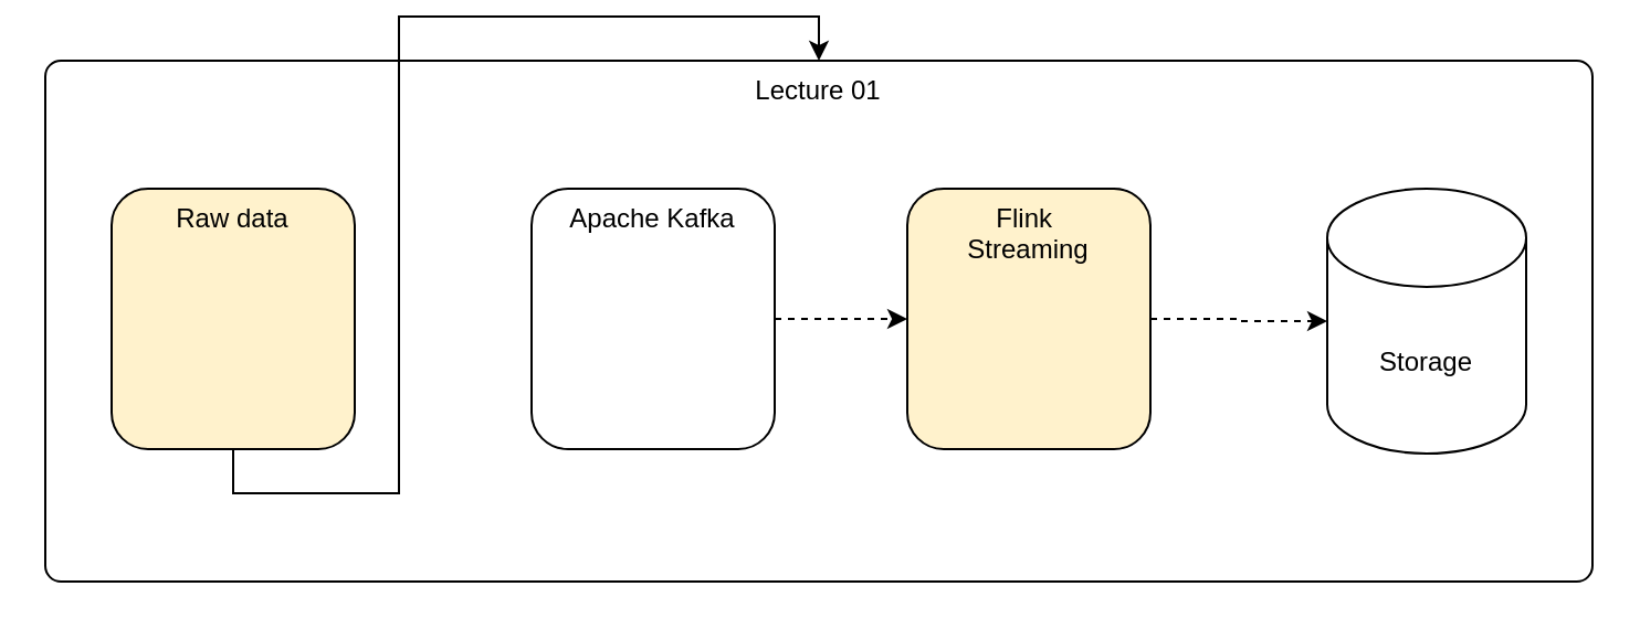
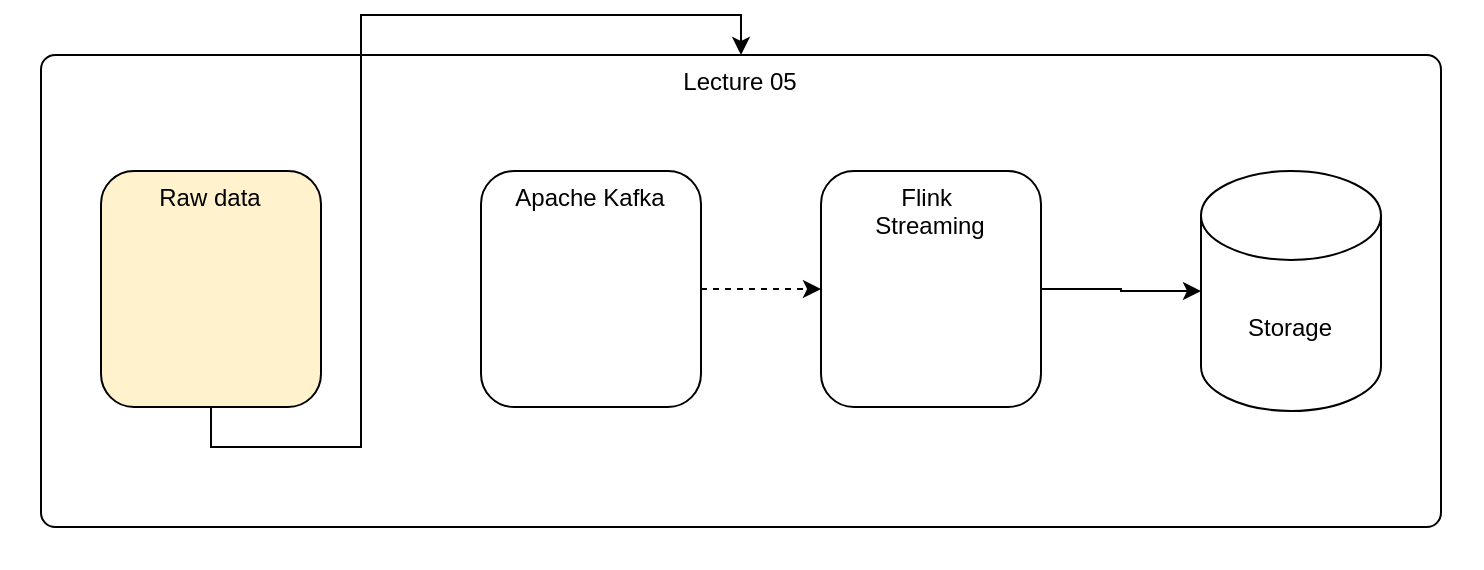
- <mxCell id="2" value="Lecture 01" style="rounded=1;whiteSpace=wrap;html=1;arcSize=3;verticalAlign=top;" parent="1" vertex="1"><mxGeometry x="20" y="20" width="700" height="236" as="geometry" /></mxCell>
+ <mxCell id="2" value="Lecture 05" style="rounded=1;whiteSpace=wrap;html=1;arcSize=3;verticalAlign=top;" parent="1" vertex="1"><mxGeometry x="20" y="20" width="700" height="236" as="geometry" /></mxCell>
- <mxCell id="4" value="Flink&amp;nbsp;&lt;div&gt;Streaming&lt;/div&gt;" style="rounded=1;whiteSpace=wrap;html=1;verticalAlign=top;fillColor=#fff2cc;" parent="1" vertex="1"><mxGeometry x="410" y="78" width="110" height="118" as="geometry" /></mxCell>
+ <mxCell id="4" value="Flink&amp;nbsp;&lt;div&gt;Streaming&lt;/div&gt;" style="rounded=1;whiteSpace=wrap;html=1;verticalAlign=top;" parent="1" vertex="1"><mxGeometry x="410" y="78" width="110" height="118" as="geometry" /></mxCell>
- <mxCell id="3" style="edgeStyle=orthogonalEdgeStyle;rounded=0;orthogonalLoop=1;jettySize=auto;html=1;dashed=1;" parent="1" source="4" target="12" edge="1"><mxGeometry relative="1" as="geometry" /></mxCell>
+ <mxCell id="3" style="edgeStyle=orthogonalEdgeStyle;rounded=0;orthogonalLoop=1;jettySize=auto;html=1;" parent="1" source="4" target="12" edge="1"><mxGeometry relative="1" as="geometry" /></mxCell>
